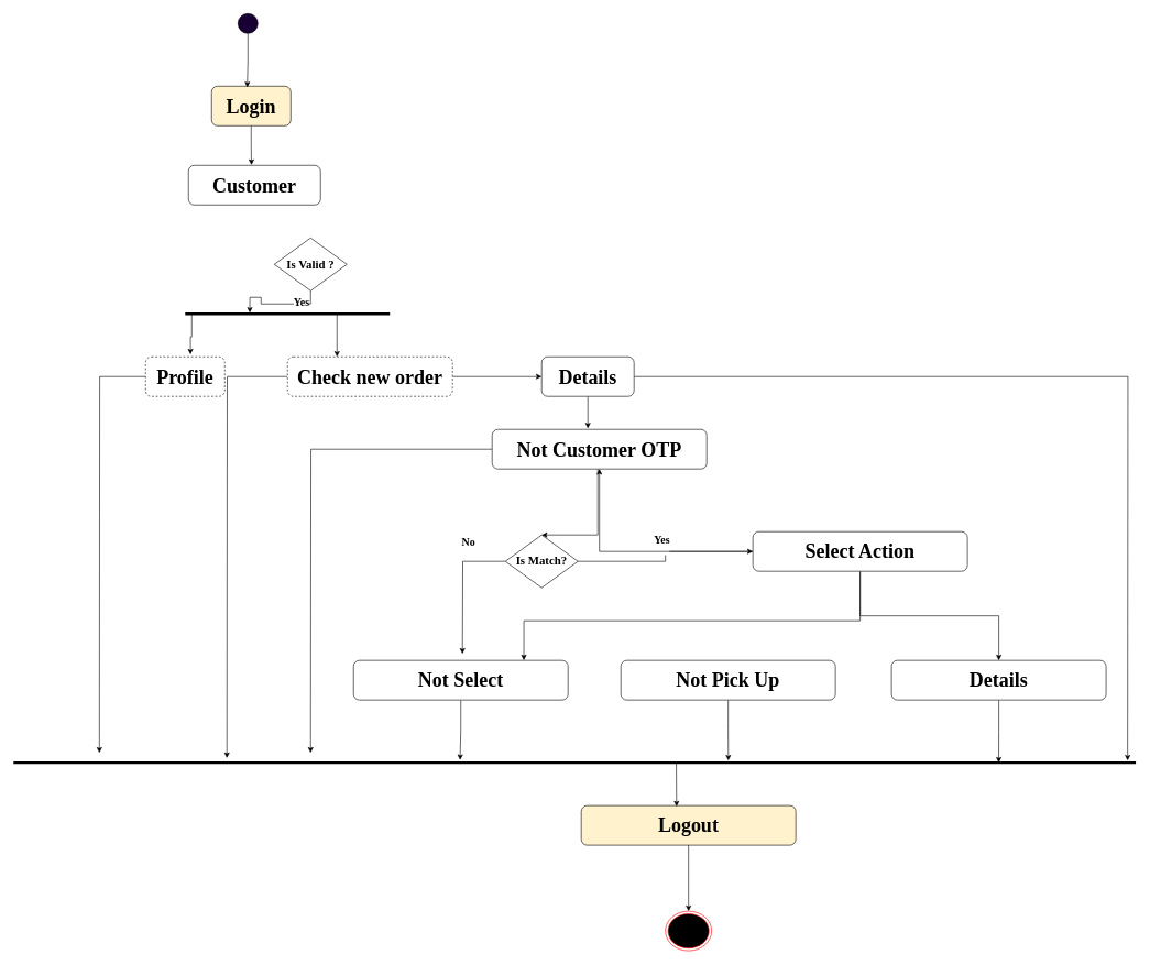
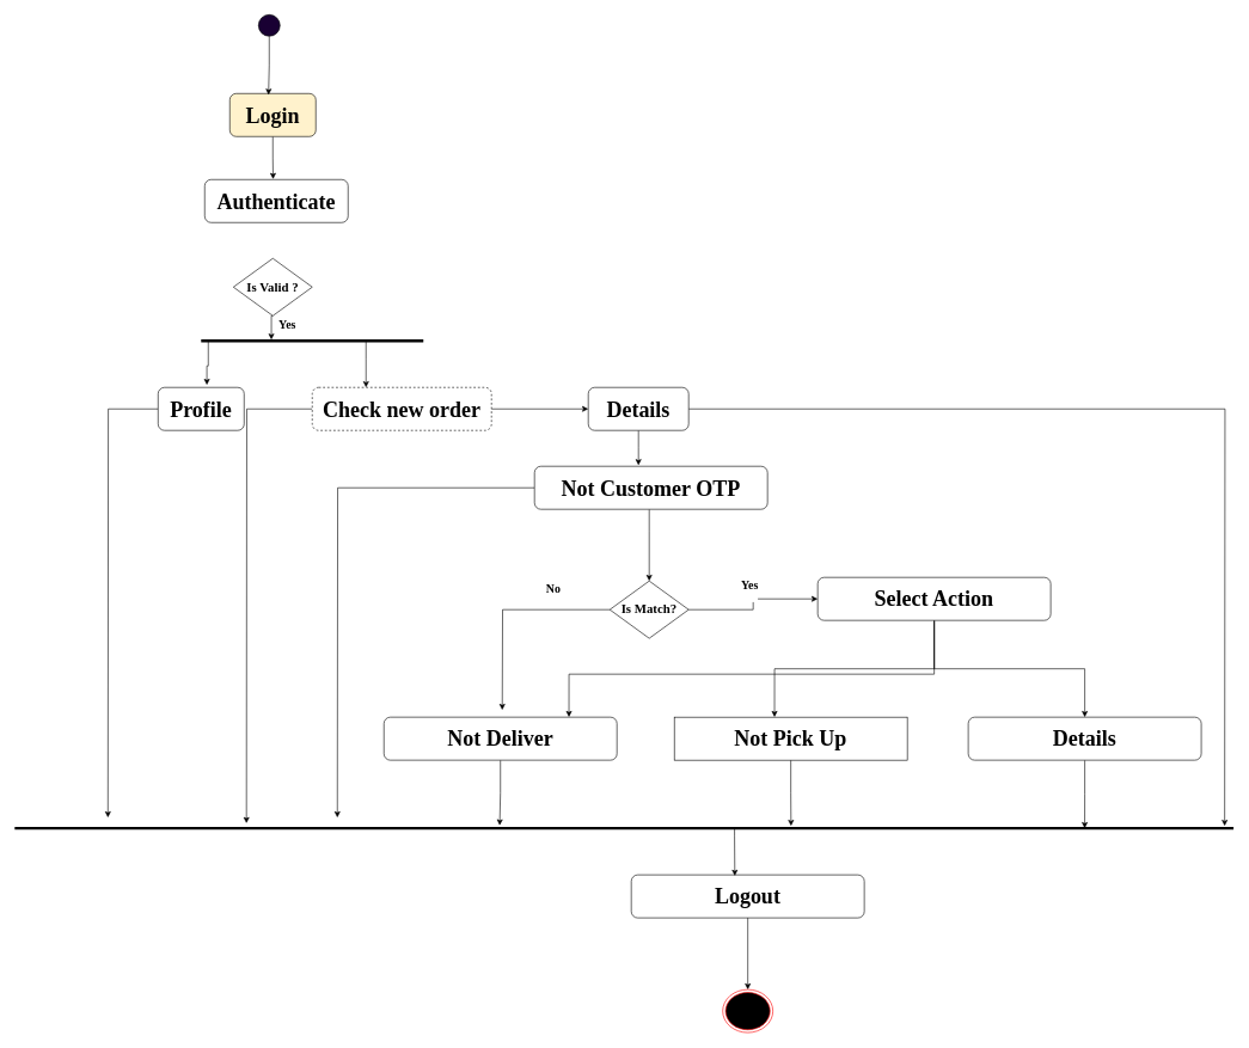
- <mxCell id="4" value="&lt;h1&gt;&lt;font face=&quot;Times New Roman&quot; style=&quot;font-size: 30px;&quot;&gt;Customer&lt;/font&gt;&lt;/h1&gt;" style="rounded=1;whiteSpace=wrap;html=1;" vertex="1" parent="1"><mxGeometry x="285" y="250" width="200" height="60" as="geometry" /></mxCell>
+ <mxCell id="4" value="&lt;h1&gt;&lt;font face=&quot;Times New Roman&quot; style=&quot;font-size: 30px;&quot;&gt;Authenticate&lt;/font&gt;&lt;/h1&gt;" style="rounded=1;whiteSpace=wrap;html=1;" vertex="1" parent="1"><mxGeometry x="285" y="250" width="200" height="60" as="geometry" /></mxCell>
- <mxCell id="7" value="&lt;h2&gt;&lt;font face=&quot;Times New Roman&quot;&gt;Is Valid ?&lt;/font&gt;&lt;/h2&gt;" style="rhombus;whiteSpace=wrap;html=1;" vertex="1" parent="1"><mxGeometry x="415" y="360" width="110" height="80" as="geometry" /></mxCell>
+ <mxCell id="7" value="&lt;h2&gt;&lt;font face=&quot;Times New Roman&quot;&gt;Is Valid ?&lt;/font&gt;&lt;/h2&gt;" style="rhombus;whiteSpace=wrap;html=1;" vertex="1" parent="1"><mxGeometry x="325" y="360" width="110" height="80" as="geometry" /></mxCell>
- <mxCell id="9" value="&lt;h1&gt;&lt;font face=&quot;Times New Roman&quot; style=&quot;font-size: 30px;&quot;&gt;Profile&lt;/font&gt;&lt;/h1&gt;" style="rounded=1;whiteSpace=wrap;html=1;dashed=1;" vertex="1" parent="1"><mxGeometry x="220" y="540" width="120" height="60" as="geometry" /></mxCell>
+ <mxCell id="9" value="&lt;h1&gt;&lt;font face=&quot;Times New Roman&quot; style=&quot;font-size: 30px;&quot;&gt;Profile&lt;/font&gt;&lt;/h1&gt;" style="rounded=1;whiteSpace=wrap;html=1;" vertex="1" parent="1"><mxGeometry x="220" y="540" width="120" height="60" as="geometry" /></mxCell>
- <mxCell id="24" style="edgeStyle=orthogonalEdgeStyle;rounded=0;orthogonalLoop=1;jettySize=auto;html=1;" edge="1" parent="1" source="27" target="18"><mxGeometry relative="1" as="geometry" /></mxCell>
+ <mxCell id="24" style="edgeStyle=orthogonalEdgeStyle;rounded=0;orthogonalLoop=1;jettySize=auto;html=1;entryX=0.43;entryY=-0.003;entryDx=0;entryDy=0;entryPerimeter=0;" edge="1" parent="1" source="27" target="31"><mxGeometry relative="1" as="geometry" /></mxCell>
- <mxCell id="23" value="&lt;h2&gt;&lt;font face=&quot;Times New Roman&quot;&gt;Is Match?&lt;/font&gt;&lt;/h2&gt;" style="rhombus;whiteSpace=wrap;html=1;" vertex="1" parent="1"><mxGeometry x="765" y="810" width="110" height="80" as="geometry" /></mxCell>
+ <mxCell id="23" value="&lt;h2&gt;&lt;font face=&quot;Times New Roman&quot;&gt;Is Match?&lt;/font&gt;&lt;/h2&gt;" style="rhombus;whiteSpace=wrap;html=1;" vertex="1" parent="1"><mxGeometry x="850" y="810" width="110" height="80" as="geometry" /></mxCell>
- <mxCell id="33" value="&lt;h1&gt;&lt;font face=&quot;Times New Roman&quot; style=&quot;font-size: 30px;&quot;&gt;Not Select&lt;/font&gt;&lt;/h1&gt;" style="rounded=1;whiteSpace=wrap;html=1;" vertex="1" parent="1"><mxGeometry x="535" y="1000" width="325" height="60" as="geometry" /></mxCell>
+ <mxCell id="33" value="&lt;h1&gt;&lt;font face=&quot;Times New Roman&quot; style=&quot;font-size: 30px;&quot;&gt;Not Deliver&lt;/font&gt;&lt;/h1&gt;" style="rounded=1;whiteSpace=wrap;html=1;" vertex="1" parent="1"><mxGeometry x="535" y="1000" width="325" height="60" as="geometry" /></mxCell>
- <mxCell id="31" value="&lt;h1&gt;&lt;font face=&quot;Times New Roman&quot; style=&quot;font-size: 30px;&quot;&gt;Not Pick Up&lt;/font&gt;&lt;/h1&gt;" style="rounded=1;whiteSpace=wrap;html=1;" vertex="1" parent="1"><mxGeometry x="940" y="1000" width="325" height="60" as="geometry" /></mxCell>
+ <mxCell id="31" value="&lt;h1&gt;&lt;font face=&quot;Times New Roman&quot; style=&quot;font-size: 30px;&quot;&gt;Not Pick Up&lt;/font&gt;&lt;/h1&gt;" style="whiteSpace=wrap;html=1;rounded=0;" vertex="1" parent="1"><mxGeometry x="940" y="1000" width="325" height="60" as="geometry" /></mxCell>
- <mxCell id="35" value="&lt;h1&gt;&lt;font face=&quot;Times New Roman&quot; style=&quot;font-size: 30px;&quot;&gt;Logout&lt;/font&gt;&lt;/h1&gt;" style="rounded=1;whiteSpace=wrap;html=1;fillColor=#fff2cc;" vertex="1" parent="1"><mxGeometry x="880" y="1220" width="325" height="60" as="geometry" /></mxCell>
+ <mxCell id="35" value="&lt;h1&gt;&lt;font face=&quot;Times New Roman&quot; style=&quot;font-size: 30px;&quot;&gt;Logout&lt;/font&gt;&lt;/h1&gt;" style="rounded=1;whiteSpace=wrap;html=1;" vertex="1" parent="1"><mxGeometry x="880" y="1220" width="325" height="60" as="geometry" /></mxCell>
